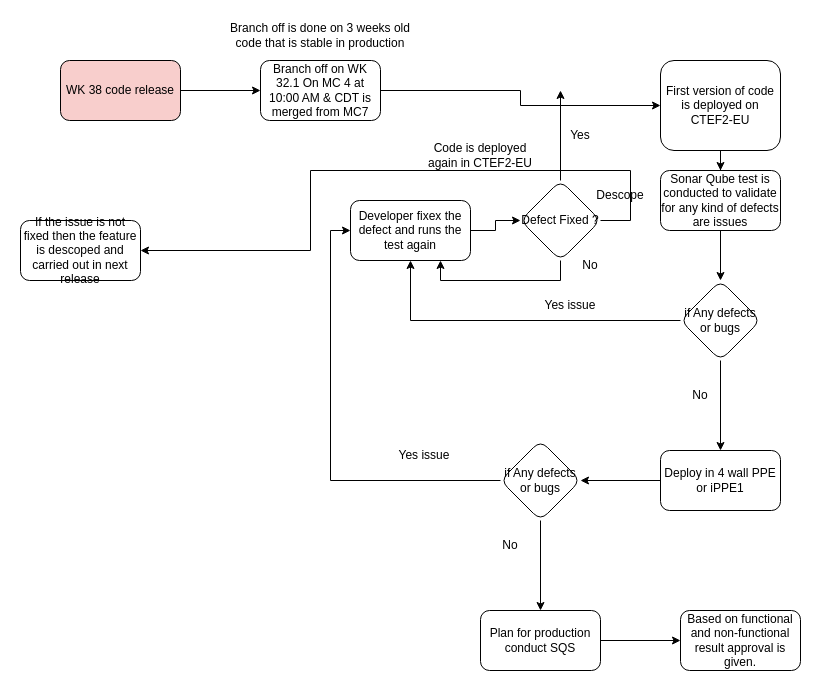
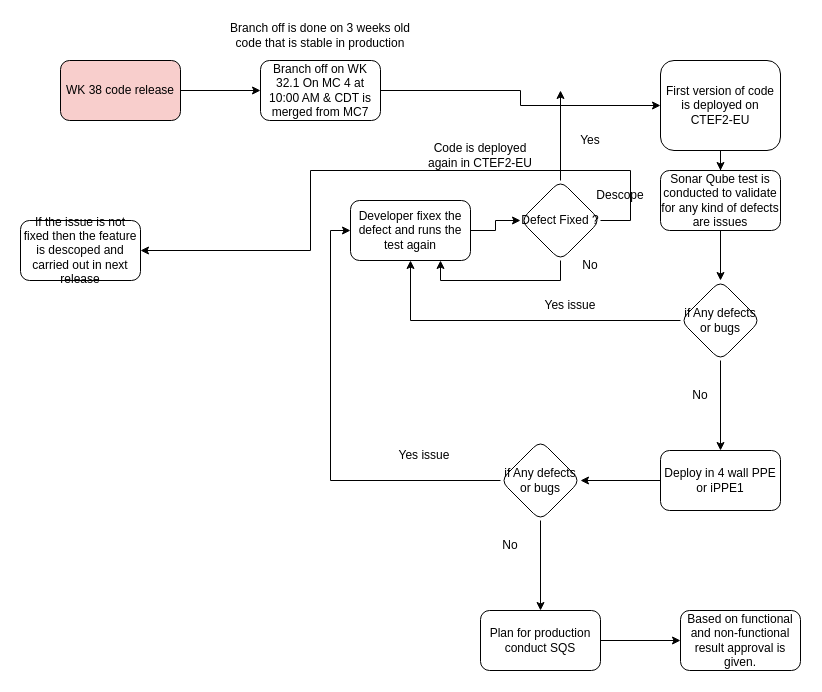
- <mxCell id="32" value="Yes" style="text;html=1;align=center;verticalAlign=middle;whiteSpace=wrap;rounded=0;" vertex="1" parent="1"><mxGeometry x="550" y="120" width="60" height="30" as="geometry" /></mxCell>
+ <mxCell id="32" value="Yes" style="text;html=1;align=center;verticalAlign=middle;whiteSpace=wrap;rounded=0;" vertex="1" parent="1"><mxGeometry x="560" y="125" width="60" height="30" as="geometry" /></mxCell>
